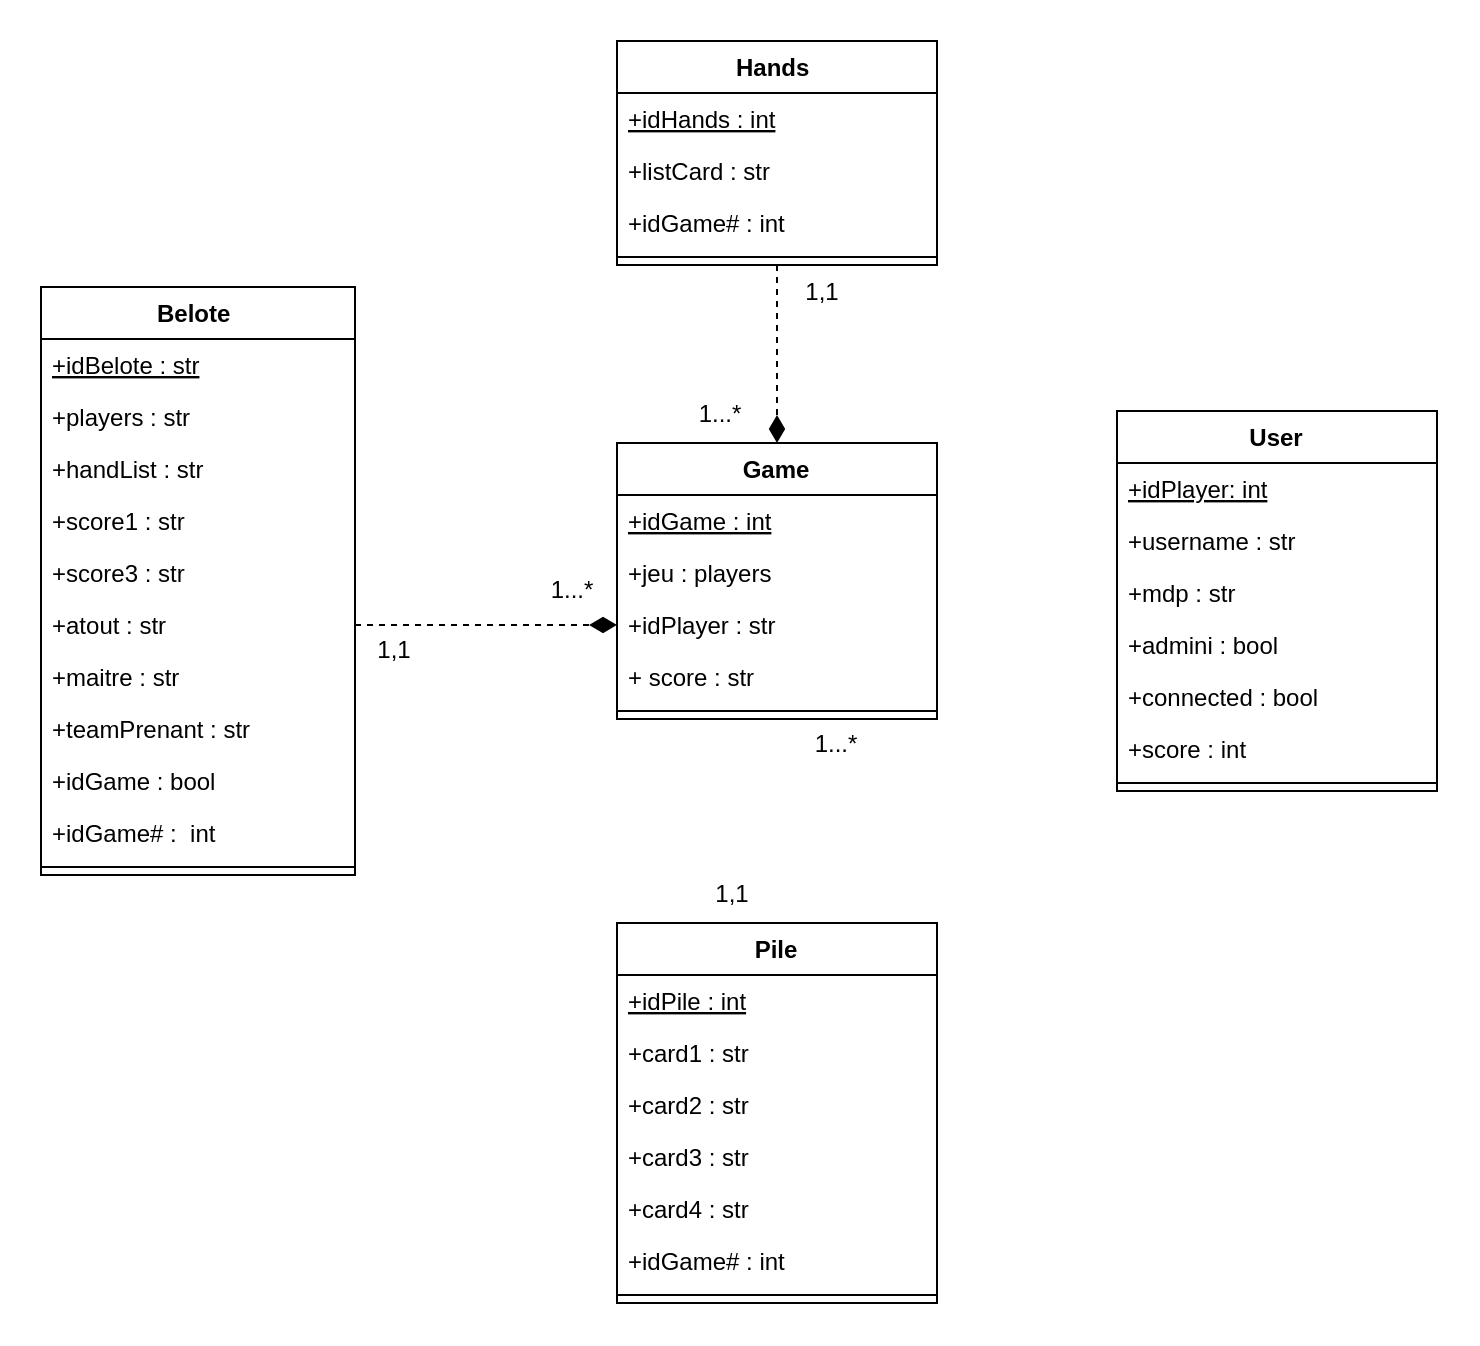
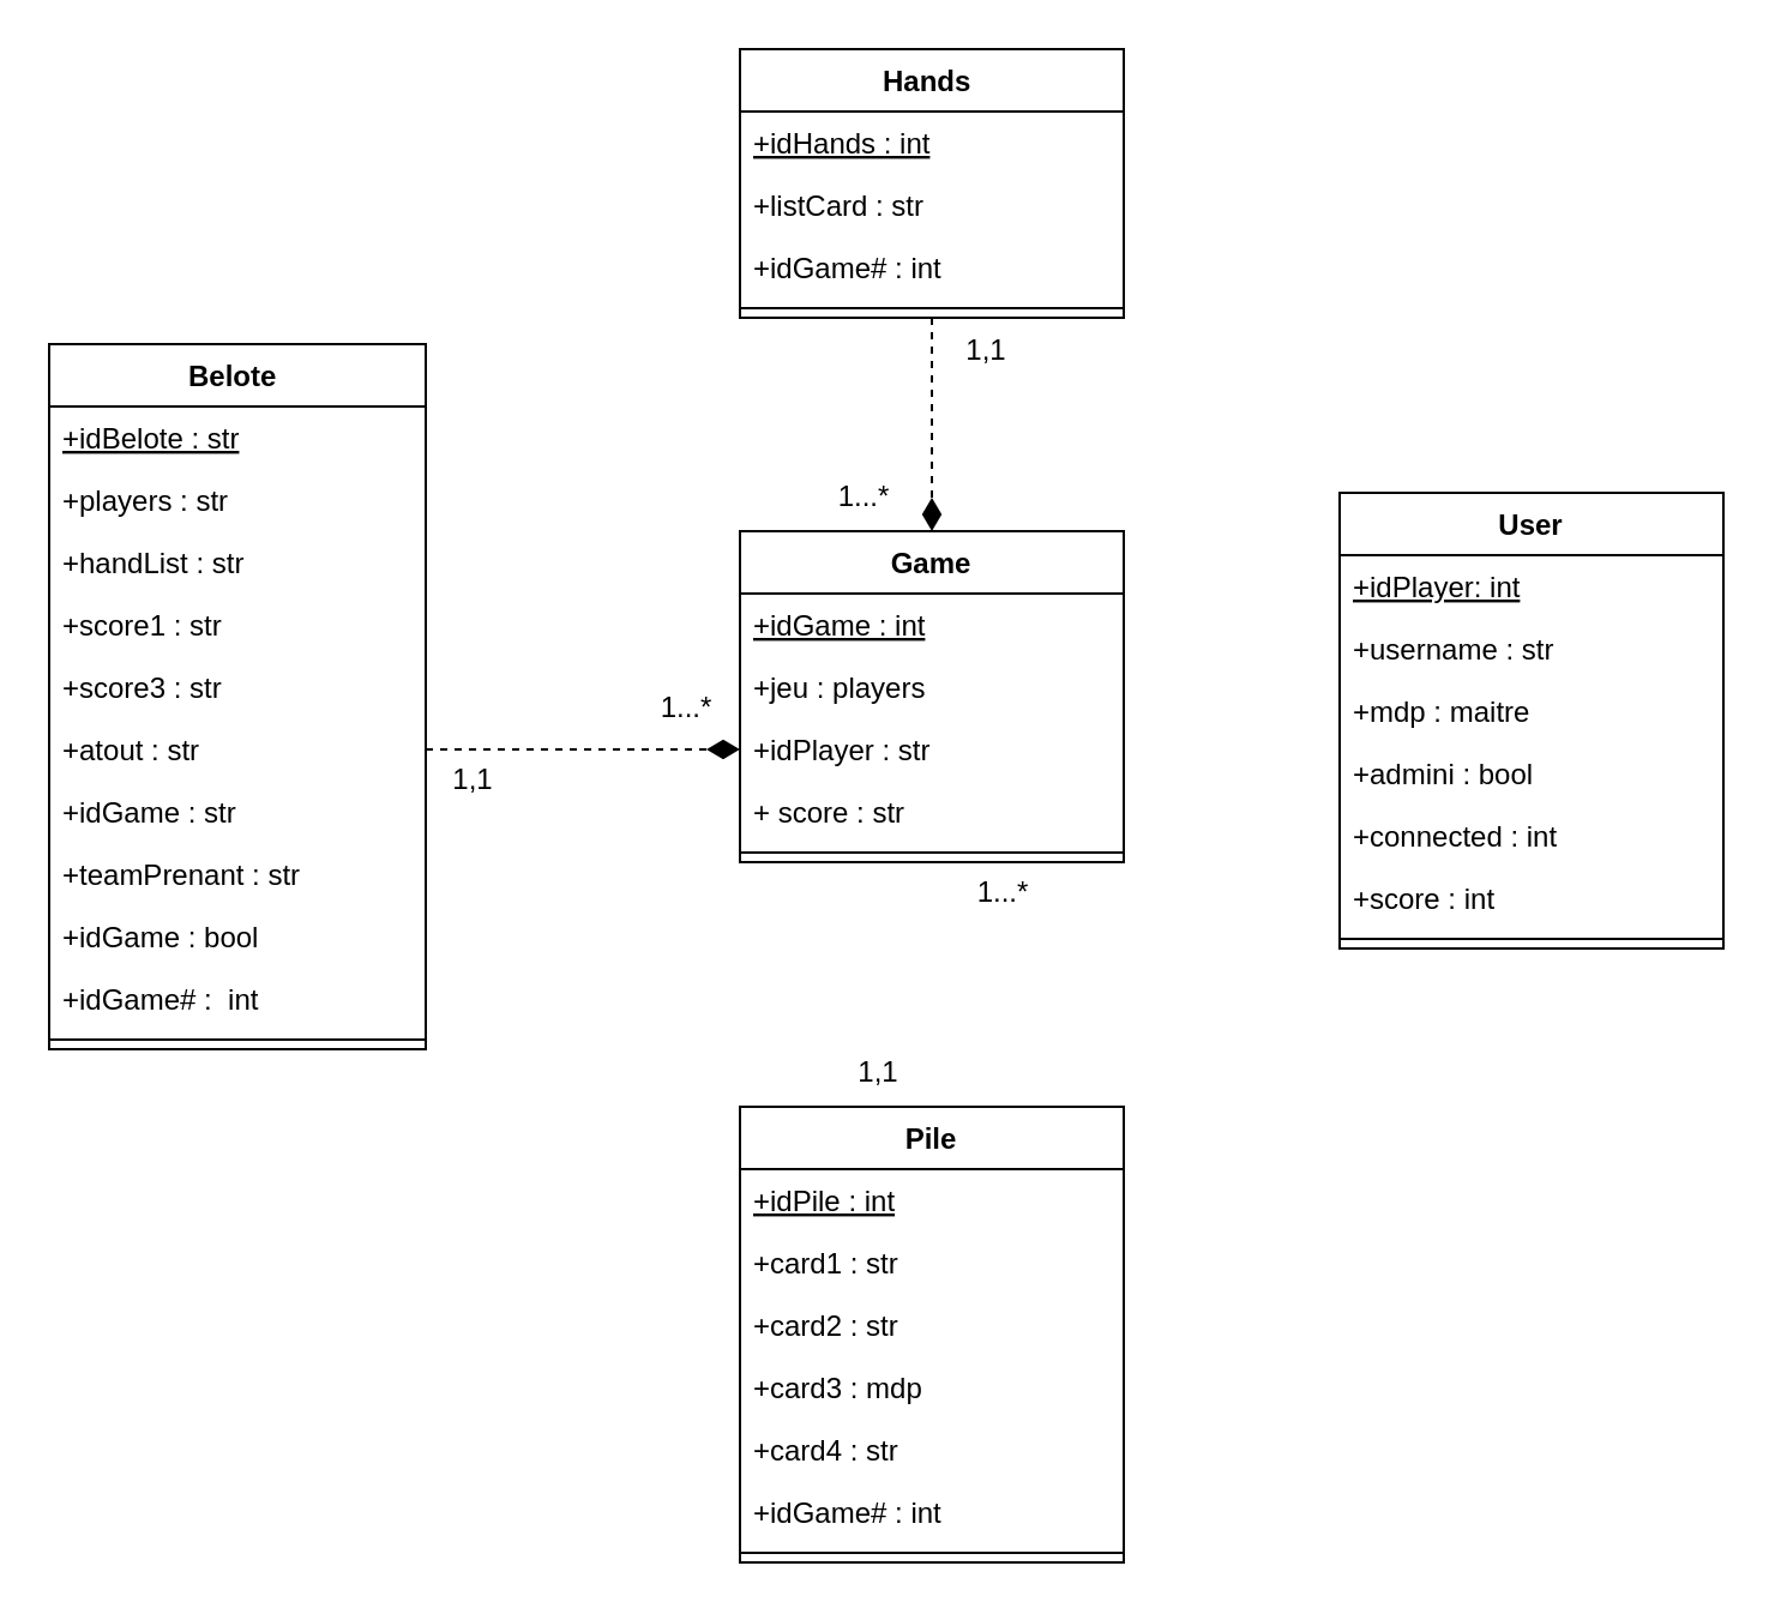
- <mxCell id="5" value="+mdp : str" style="text;strokeColor=none;fillColor=none;align=left;verticalAlign=top;spacingLeft=4;spacingRight=4;overflow=hidden;rotatable=0;points=[[0,0.5],[1,0.5]];portConstraint=eastwest;" parent="2" vertex="1"><mxGeometry y="78" width="160" height="26" as="geometry" /></mxCell>
+ <mxCell id="5" value="+mdp : maitre" style="text;strokeColor=none;fillColor=none;align=left;verticalAlign=top;spacingLeft=4;spacingRight=4;overflow=hidden;rotatable=0;points=[[0,0.5],[1,0.5]];portConstraint=eastwest;" parent="2" vertex="1"><mxGeometry y="78" width="160" height="26" as="geometry" /></mxCell>
- <mxCell id="37" value="+maitre : str" style="text;strokeColor=none;fillColor=none;align=left;verticalAlign=top;spacingLeft=4;spacingRight=4;overflow=hidden;rotatable=0;points=[[0,0.5],[1,0.5]];portConstraint=eastwest;" vertex="1" parent="30"><mxGeometry y="182" width="157" height="26" as="geometry" /></mxCell>
+ <mxCell id="37" value="+idGame : str" style="text;strokeColor=none;fillColor=none;align=left;verticalAlign=top;spacingLeft=4;spacingRight=4;overflow=hidden;rotatable=0;points=[[0,0.5],[1,0.5]];portConstraint=eastwest;" vertex="1" parent="30"><mxGeometry y="182" width="157" height="26" as="geometry" /></mxCell>
- <mxCell id="7" value="+connected : bool" style="text;strokeColor=none;fillColor=none;align=left;verticalAlign=top;spacingLeft=4;spacingRight=4;overflow=hidden;rotatable=0;points=[[0,0.5],[1,0.5]];portConstraint=eastwest;" parent="2" vertex="1"><mxGeometry y="130" width="160" height="26" as="geometry" /></mxCell>
+ <mxCell id="7" value="+connected : int" style="text;strokeColor=none;fillColor=none;align=left;verticalAlign=top;spacingLeft=4;spacingRight=4;overflow=hidden;rotatable=0;points=[[0,0.5],[1,0.5]];portConstraint=eastwest;" parent="2" vertex="1"><mxGeometry y="130" width="160" height="26" as="geometry" /></mxCell>
- <mxCell id="14" value="+card3 : str" style="text;strokeColor=none;fillColor=none;align=left;verticalAlign=top;spacingLeft=4;spacingRight=4;overflow=hidden;rotatable=0;points=[[0,0.5],[1,0.5]];portConstraint=eastwest;" parent="10" vertex="1"><mxGeometry y="104" width="160" height="26" as="geometry" /></mxCell>
+ <mxCell id="14" value="+card3 : mdp" style="text;strokeColor=none;fillColor=none;align=left;verticalAlign=top;spacingLeft=4;spacingRight=4;overflow=hidden;rotatable=0;points=[[0,0.5],[1,0.5]];portConstraint=eastwest;" parent="10" vertex="1"><mxGeometry y="104" width="160" height="26" as="geometry" /></mxCell>
